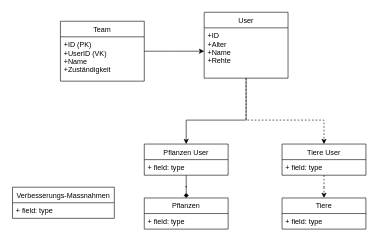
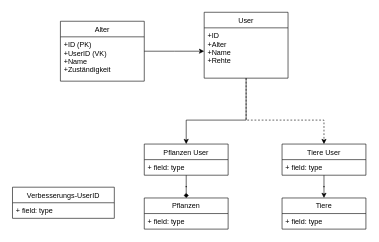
- <mxCell id="9" value="Team" style="swimlane;fontStyle=0;childLayout=stackLayout;horizontal=1;startSize=26;fillColor=none;horizontalStack=0;resizeParent=1;resizeParentMax=0;resizeLast=0;collapsible=1;marginBottom=0;" vertex="1" parent="1"><mxGeometry x="100" y="35" width="140" height="100" as="geometry" /></mxCell>
+ <mxCell id="9" value="Alter" style="swimlane;fontStyle=0;childLayout=stackLayout;horizontal=1;startSize=26;fillColor=none;horizontalStack=0;resizeParent=1;resizeParentMax=0;resizeLast=0;collapsible=1;marginBottom=0;" vertex="1" parent="1"><mxGeometry x="100" y="35" width="140" height="100" as="geometry" /></mxCell>
- <mxCell id="2" style="edgeStyle=orthogonalEdgeStyle;rounded=0;orthogonalLoop=1;jettySize=auto;html=1;entryX=0.5;entryY=0;entryDx=0;entryDy=0;dashed=1;" edge="1" parent="1" source="17" target="19"><mxGeometry relative="1" as="geometry" /></mxCell>
+ <mxCell id="2" style="edgeStyle=orthogonalEdgeStyle;rounded=0;orthogonalLoop=1;jettySize=auto;html=1;entryX=0.5;entryY=0;entryDx=0;entryDy=0;" edge="1" parent="1" source="17" target="19"><mxGeometry relative="1" as="geometry" /></mxCell>
- <mxCell id="13" value="Verbesserungs-Massnahmen" style="swimlane;fontStyle=0;childLayout=stackLayout;horizontal=1;startSize=26;fillColor=none;horizontalStack=0;resizeParent=1;resizeParentMax=0;resizeLast=0;collapsible=1;marginBottom=0;" vertex="1" parent="1"><mxGeometry x="20" y="312" width="170" height="52" as="geometry" /></mxCell>
+ <mxCell id="13" value="Verbesserungs-UserID" style="swimlane;fontStyle=0;childLayout=stackLayout;horizontal=1;startSize=26;fillColor=none;horizontalStack=0;resizeParent=1;resizeParentMax=0;resizeLast=0;collapsible=1;marginBottom=0;" vertex="1" parent="1"><mxGeometry x="20" y="312" width="170" height="52" as="geometry" /></mxCell>
